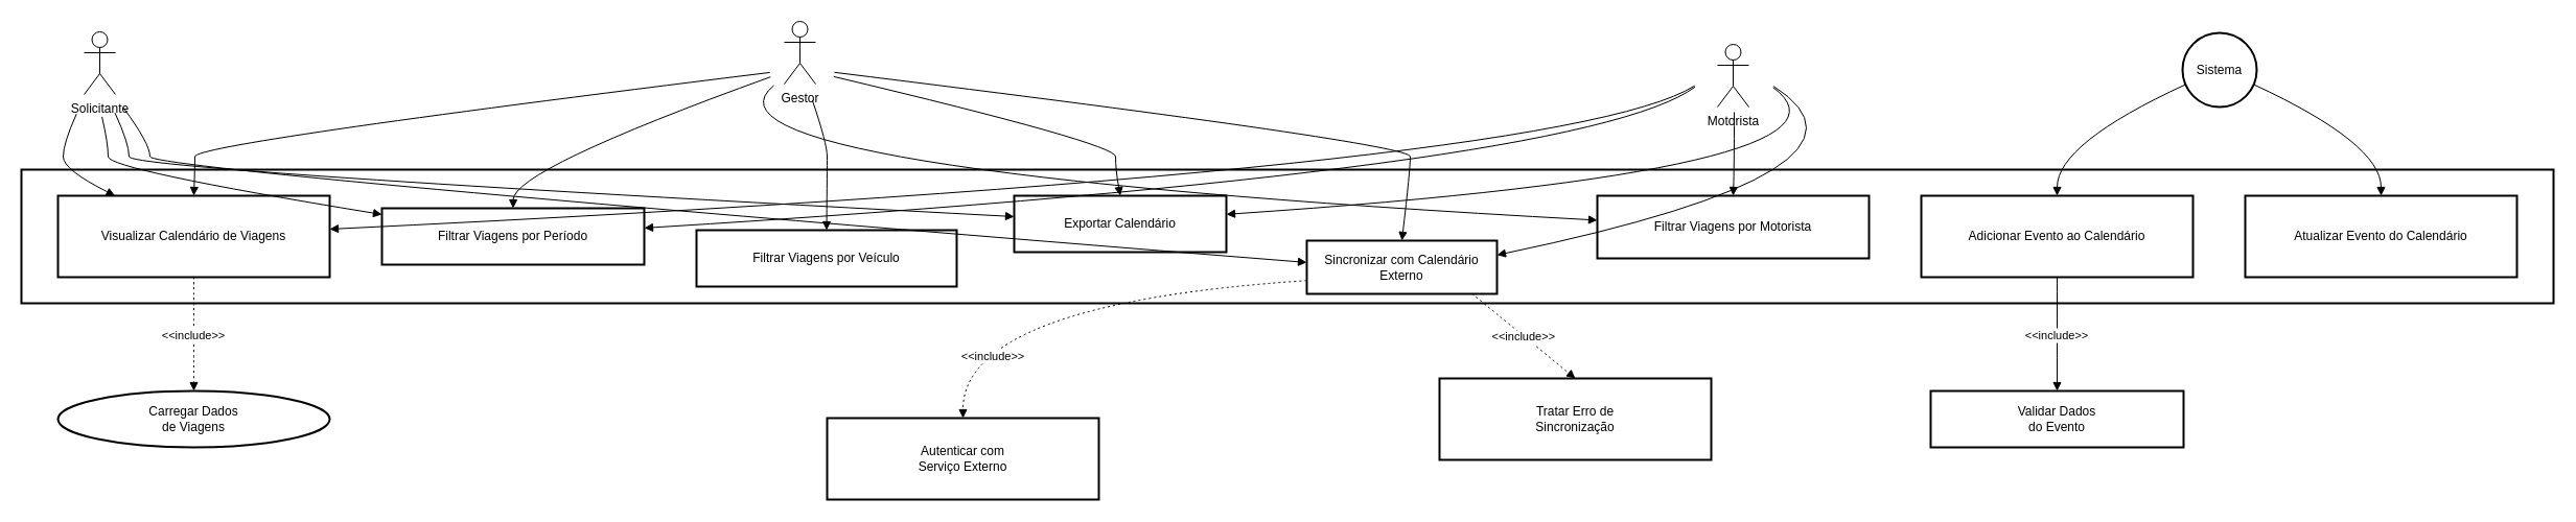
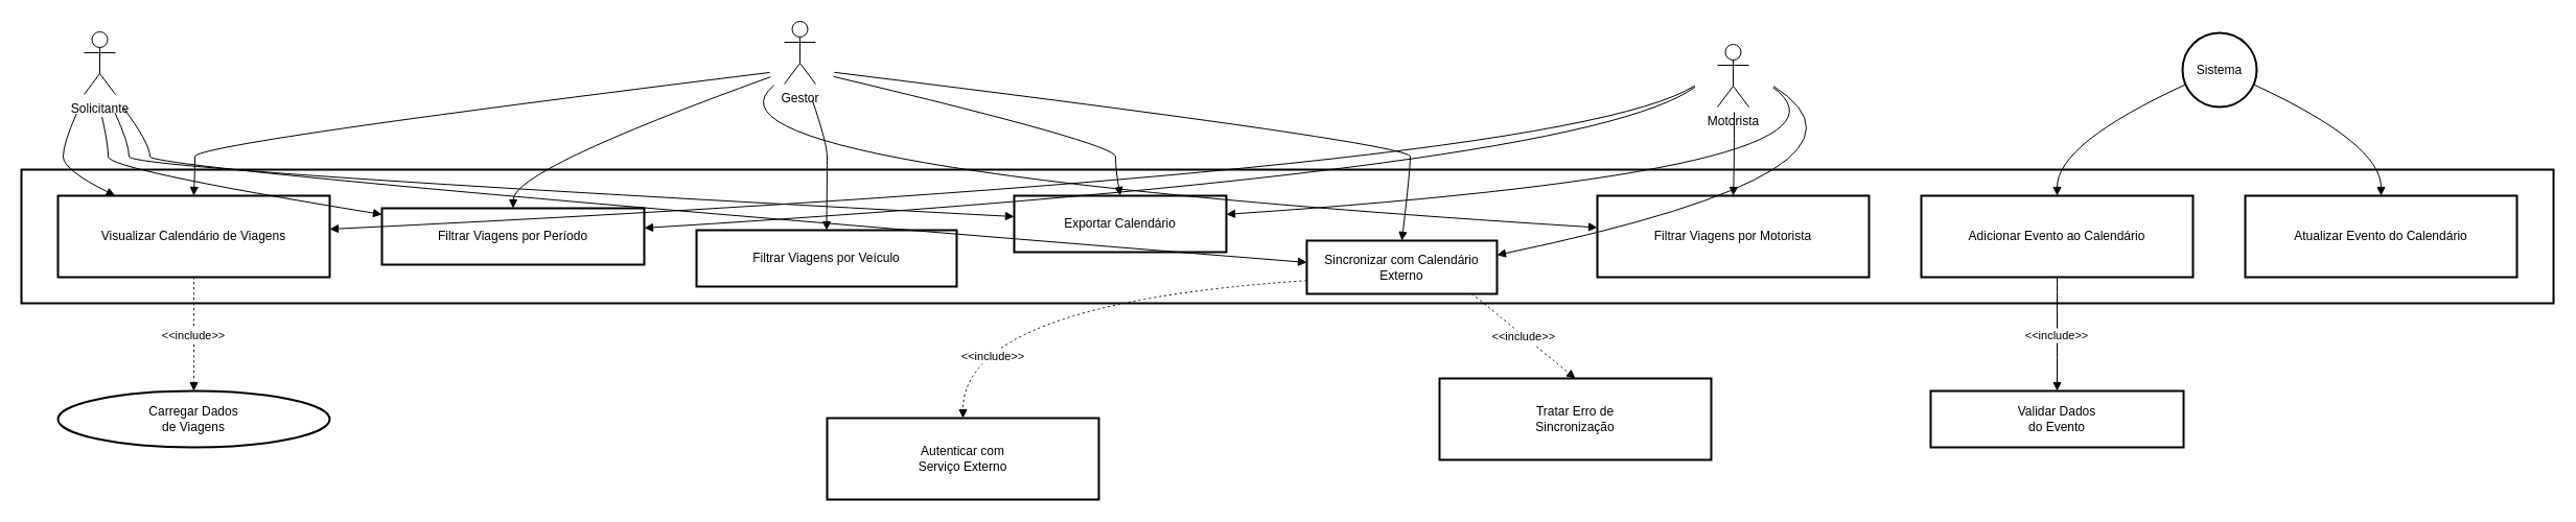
- <mxCell id="6" value="Filtrar Viagens por Motorista" style="whiteSpace=wrap;strokeWidth=2;" vertex="1" parent="1"><mxGeometry x="1528" y="187" width="260" height="60" as="geometry" /></mxCell>
+ <mxCell id="6" value="Filtrar Viagens por Motorista" style="whiteSpace=wrap;strokeWidth=2;" vertex="1" parent="1"><mxGeometry x="1528" y="187" width="260" height="78" as="geometry" /></mxCell>
